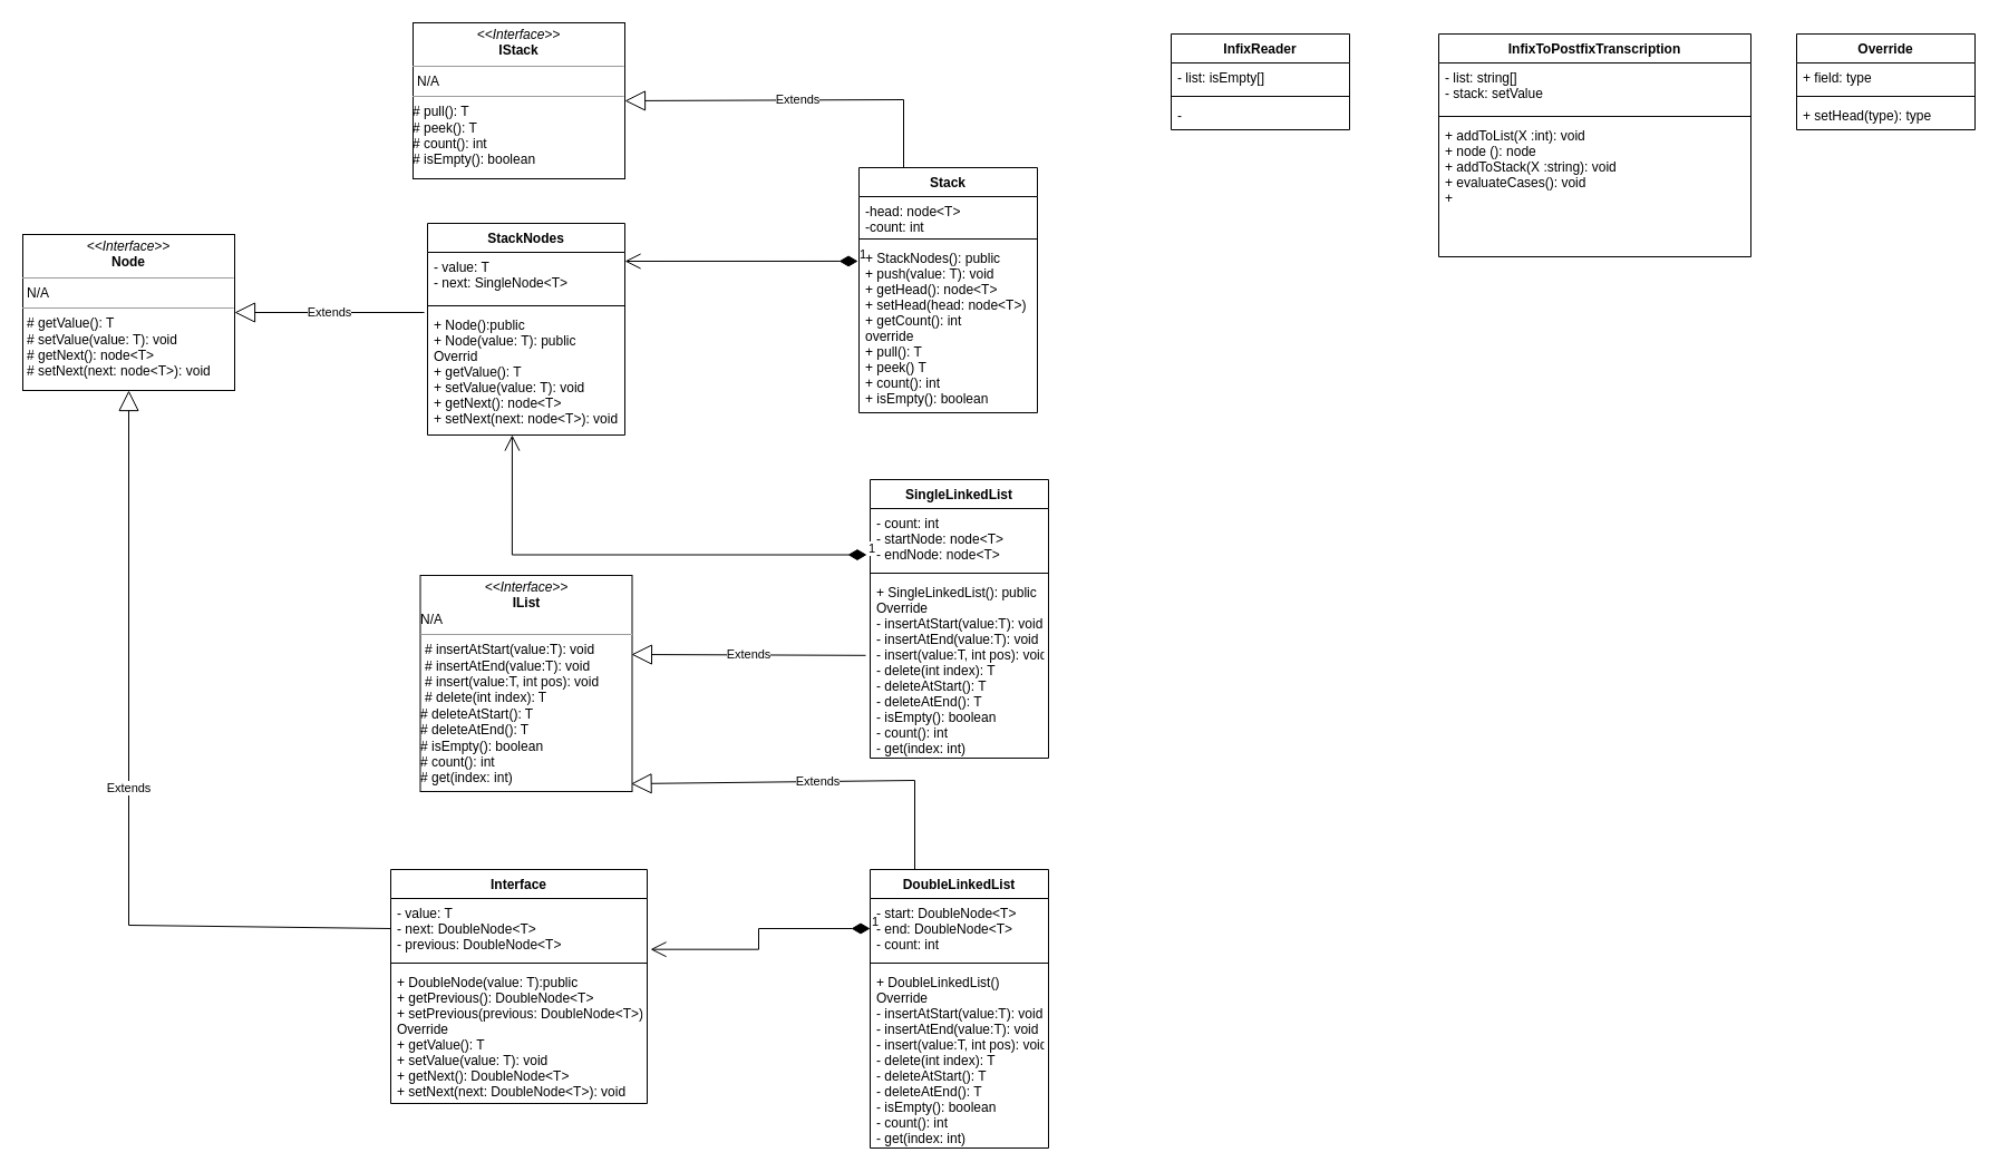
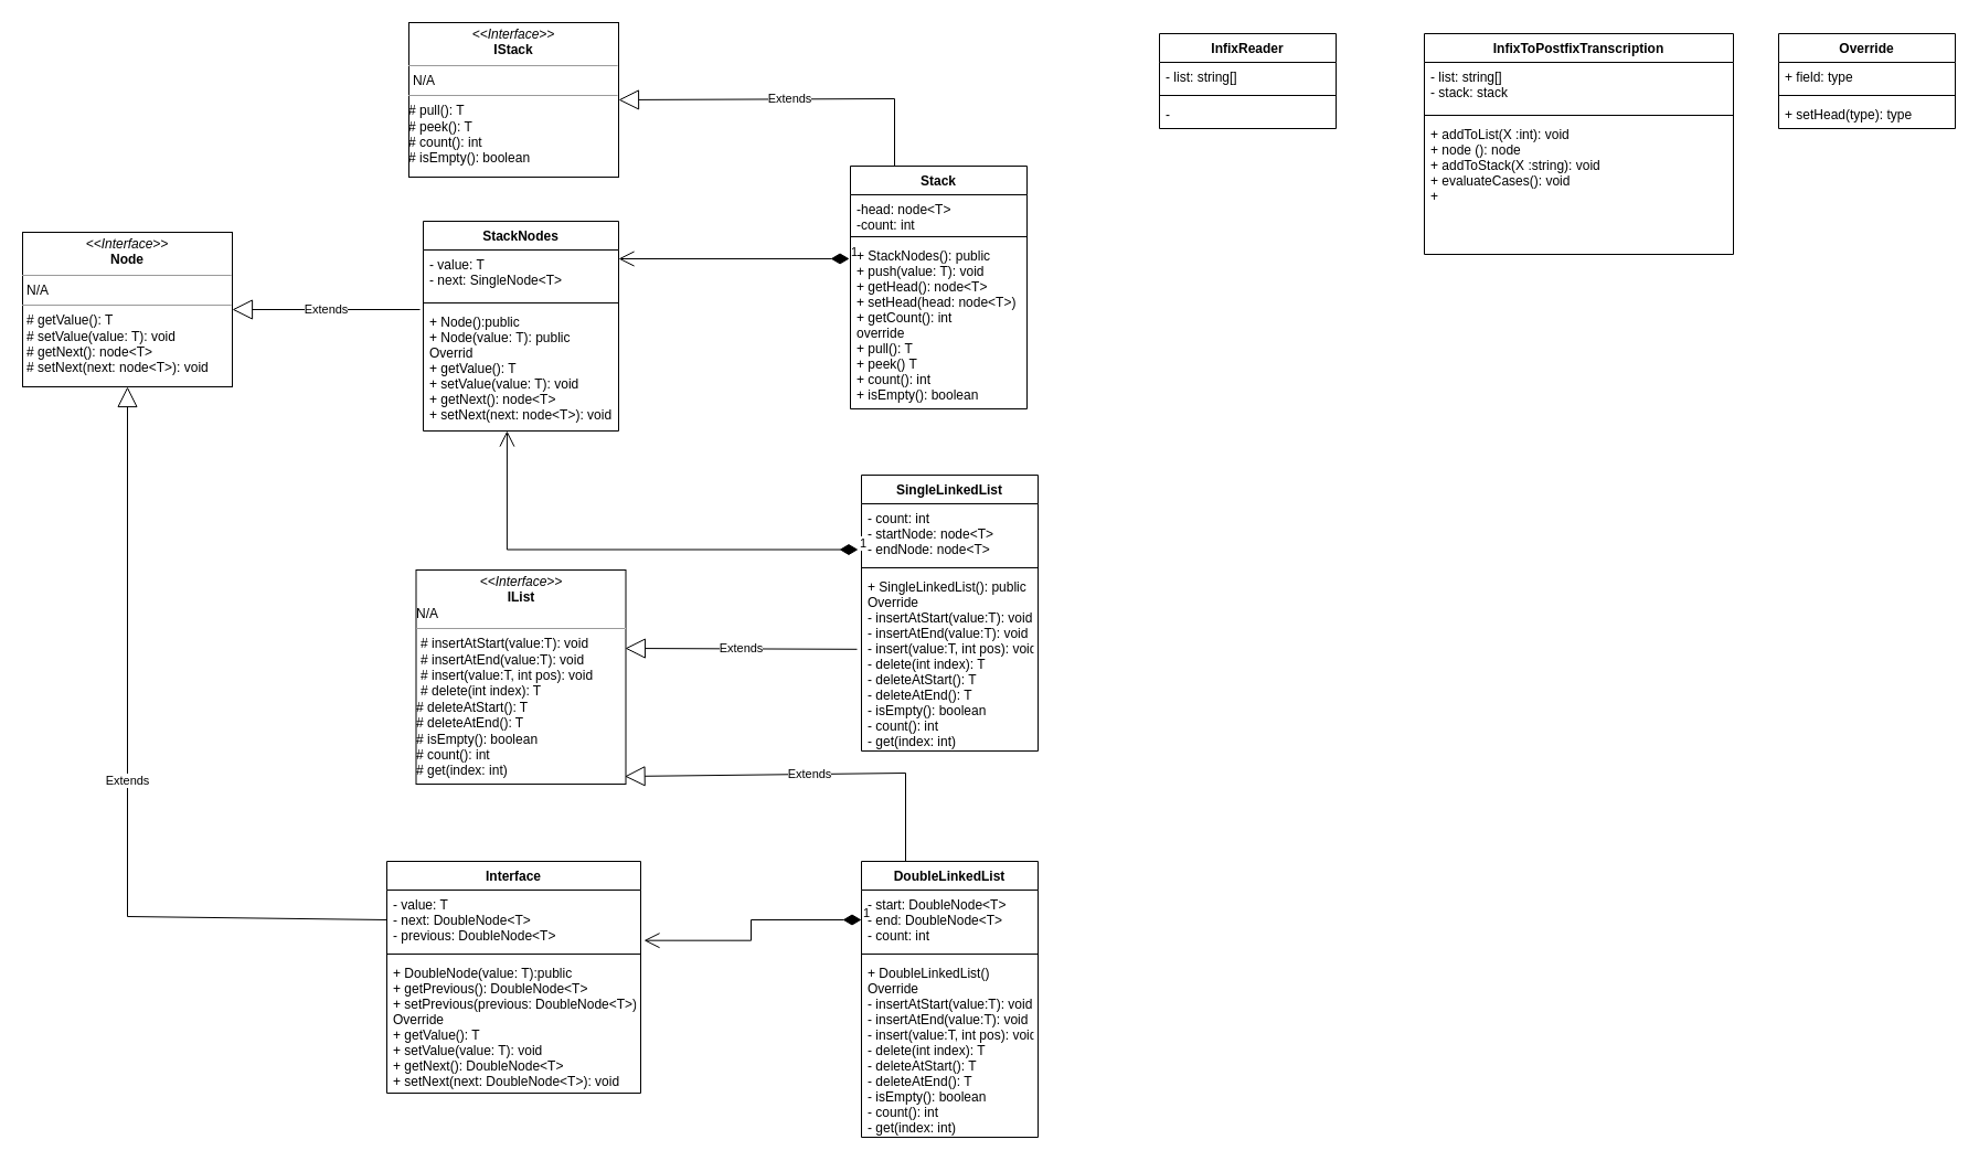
- <mxCell id="34" value="- list: isEmpty[]" style="text;strokeColor=none;fillColor=none;align=left;verticalAlign=top;spacingLeft=4;spacingRight=4;overflow=hidden;rotatable=0;points=[[0,0.5],[1,0.5]];portConstraint=eastwest;" vertex="1" parent="33"><mxGeometry y="26" width="160" height="26" as="geometry" /></mxCell>
+ <mxCell id="34" value="- list: string[]" style="text;strokeColor=none;fillColor=none;align=left;verticalAlign=top;spacingLeft=4;spacingRight=4;overflow=hidden;rotatable=0;points=[[0,0.5],[1,0.5]];portConstraint=eastwest;" vertex="1" parent="33"><mxGeometry y="26" width="160" height="26" as="geometry" /></mxCell>
- <mxCell id="38" value="- list: string[]&#10;- stack: setValue" style="text;strokeColor=none;fillColor=none;align=left;verticalAlign=top;spacingLeft=4;spacingRight=4;overflow=hidden;rotatable=0;points=[[0,0.5],[1,0.5]];portConstraint=eastwest;" vertex="1" parent="37"><mxGeometry y="26" width="280" height="44" as="geometry" /></mxCell>
+ <mxCell id="38" value="- list: string[]&#10;- stack: stack" style="text;strokeColor=none;fillColor=none;align=left;verticalAlign=top;spacingLeft=4;spacingRight=4;overflow=hidden;rotatable=0;points=[[0,0.5],[1,0.5]];portConstraint=eastwest;" vertex="1" parent="37"><mxGeometry y="26" width="280" height="44" as="geometry" /></mxCell>
